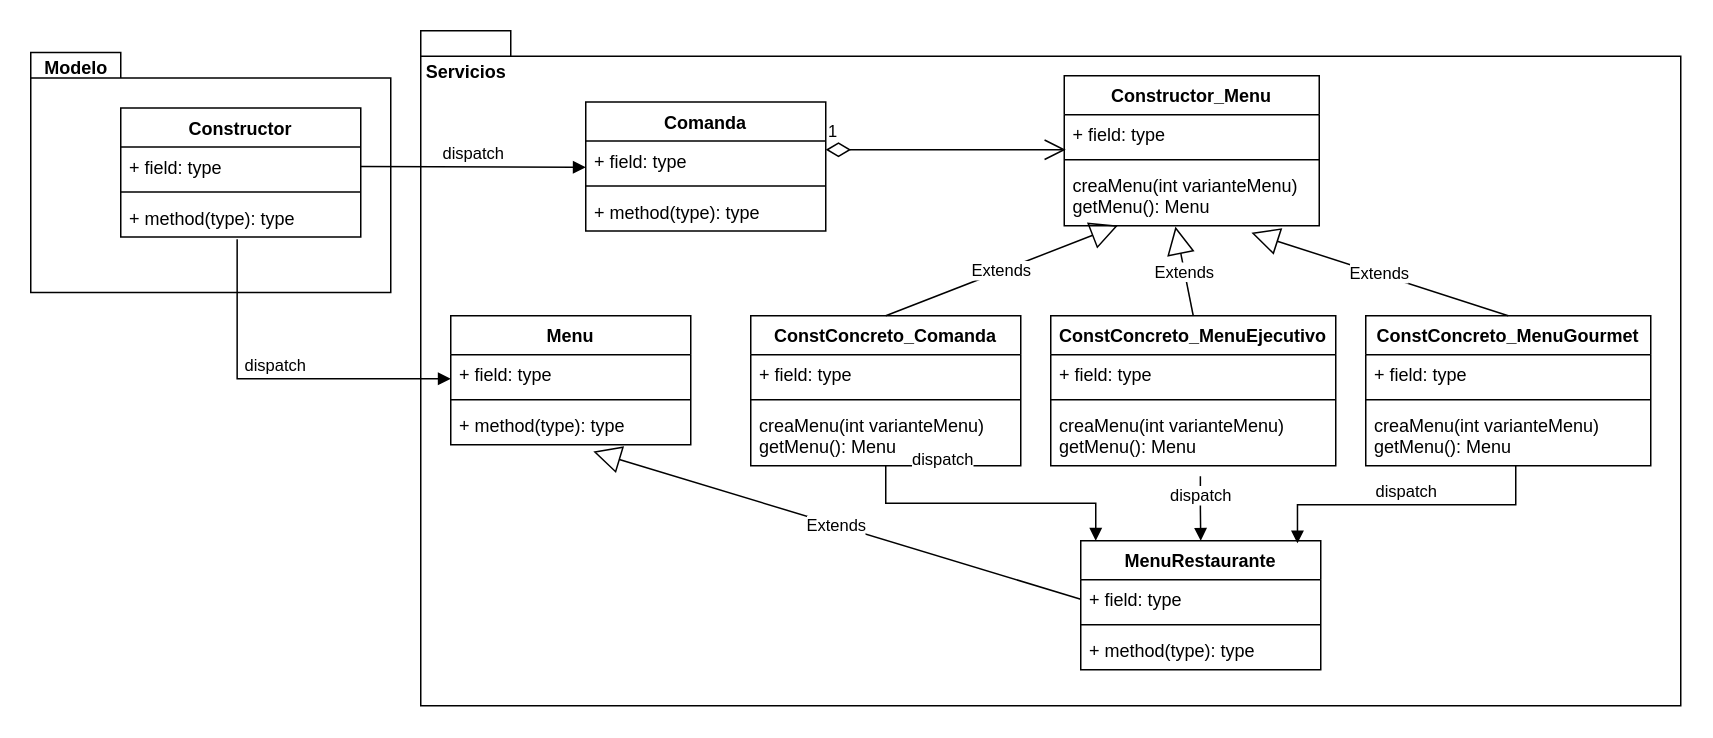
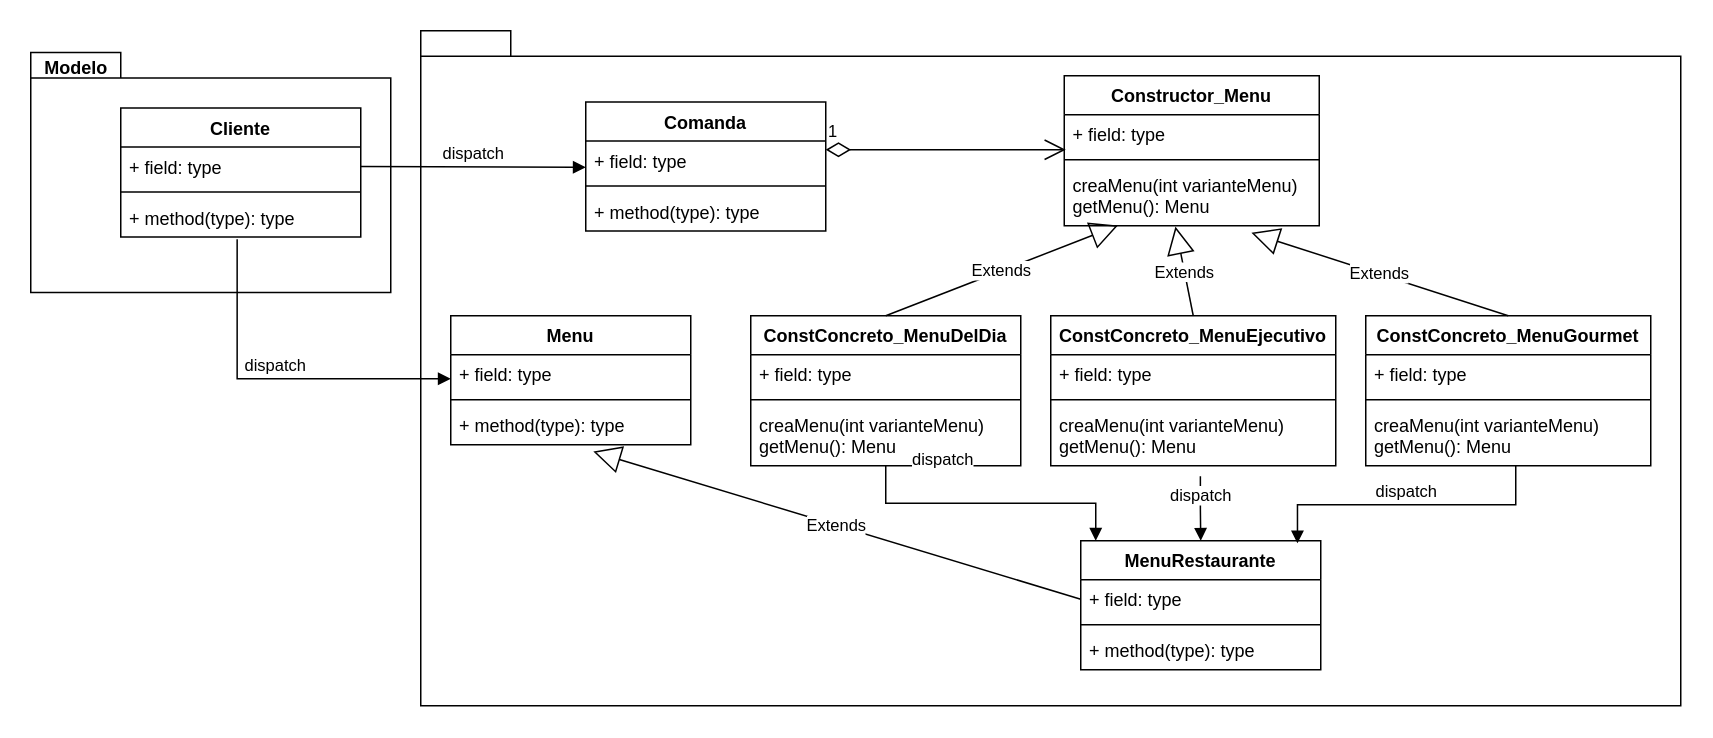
- <mxCell id="40" value="Servicios" style="text;align=center;fontStyle=1;verticalAlign=middle;spacingLeft=3;spacingRight=3;strokeColor=none;rotatable=0;points=[[0,0.5],[1,0.5]];portConstraint=eastwest;html=1;" vertex="1" parent="1"><mxGeometry x="280" y="34.5" width="60" height="26" as="geometry" /></mxCell>
- <mxCell id="23" value="Constructor" style="swimlane;fontStyle=1;align=center;verticalAlign=top;childLayout=stackLayout;horizontal=1;startSize=26;horizontalStack=0;resizeParent=1;resizeParentMax=0;resizeLast=0;collapsible=1;marginBottom=0;whiteSpace=wrap;html=1;" vertex="1" parent="1"><mxGeometry x="80" y="71.5" width="160" height="86" as="geometry" /></mxCell>
+ <mxCell id="23" value="Cliente" style="swimlane;fontStyle=1;align=center;verticalAlign=top;childLayout=stackLayout;horizontal=1;startSize=26;horizontalStack=0;resizeParent=1;resizeParentMax=0;resizeLast=0;collapsible=1;marginBottom=0;whiteSpace=wrap;html=1;" vertex="1" parent="1"><mxGeometry x="80" y="71.5" width="160" height="86" as="geometry" /></mxCell>
- <mxCell id="12" value="ConstConcreto_Comanda" style="swimlane;fontStyle=1;align=center;verticalAlign=top;childLayout=stackLayout;horizontal=1;startSize=26;horizontalStack=0;resizeParent=1;resizeParentMax=0;resizeLast=0;collapsible=1;marginBottom=0;whiteSpace=wrap;html=1;" vertex="1" parent="1"><mxGeometry x="500" y="210" width="180" height="100" as="geometry" /></mxCell>
+ <mxCell id="12" value="ConstConcreto_MenuDelDia" style="swimlane;fontStyle=1;align=center;verticalAlign=top;childLayout=stackLayout;horizontal=1;startSize=26;horizontalStack=0;resizeParent=1;resizeParentMax=0;resizeLast=0;collapsible=1;marginBottom=0;whiteSpace=wrap;html=1;" vertex="1" parent="1"><mxGeometry x="500" y="210" width="180" height="100" as="geometry" /></mxCell>
